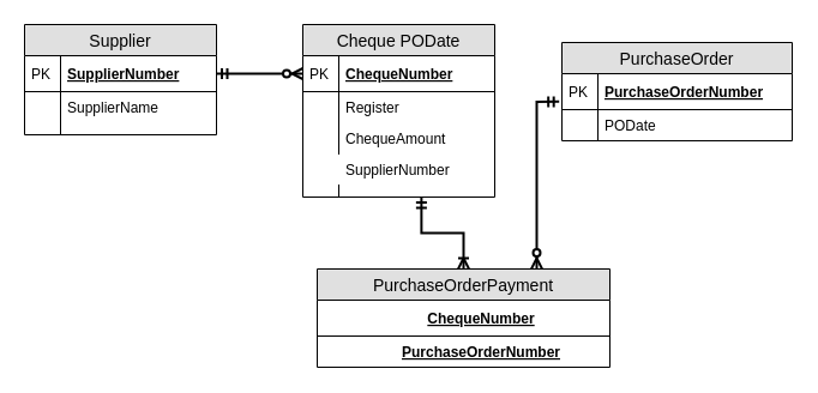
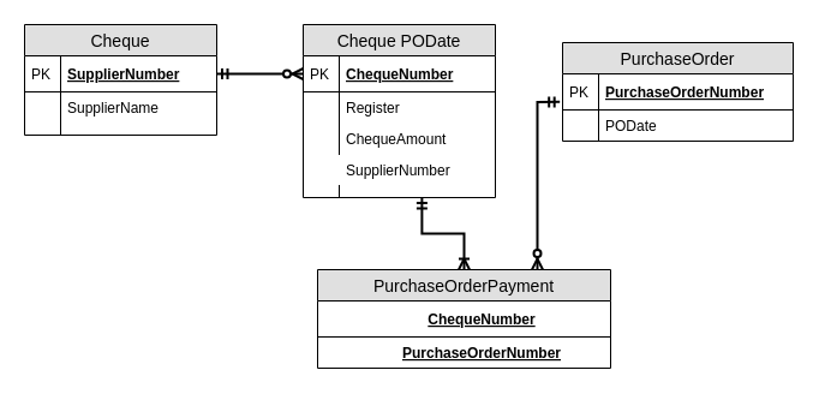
- <mxCell id="2" value="Supplier" style="swimlane;fontStyle=0;childLayout=stackLayout;horizontal=1;startSize=26;fillColor=#e0e0e0;horizontalStack=0;resizeParent=1;resizeParentMax=0;resizeLast=0;collapsible=1;marginBottom=0;swimlaneFillColor=#ffffff;align=center;fontSize=14;" vertex="1" parent="1"><mxGeometry x="20" y="20" width="160" height="92" as="geometry" /></mxCell>
+ <mxCell id="2" value="Cheque" style="swimlane;fontStyle=0;childLayout=stackLayout;horizontal=1;startSize=26;fillColor=#e0e0e0;horizontalStack=0;resizeParent=1;resizeParentMax=0;resizeLast=0;collapsible=1;marginBottom=0;swimlaneFillColor=#ffffff;align=center;fontSize=14;" vertex="1" parent="1"><mxGeometry x="20" y="20" width="160" height="92" as="geometry" /></mxCell>
